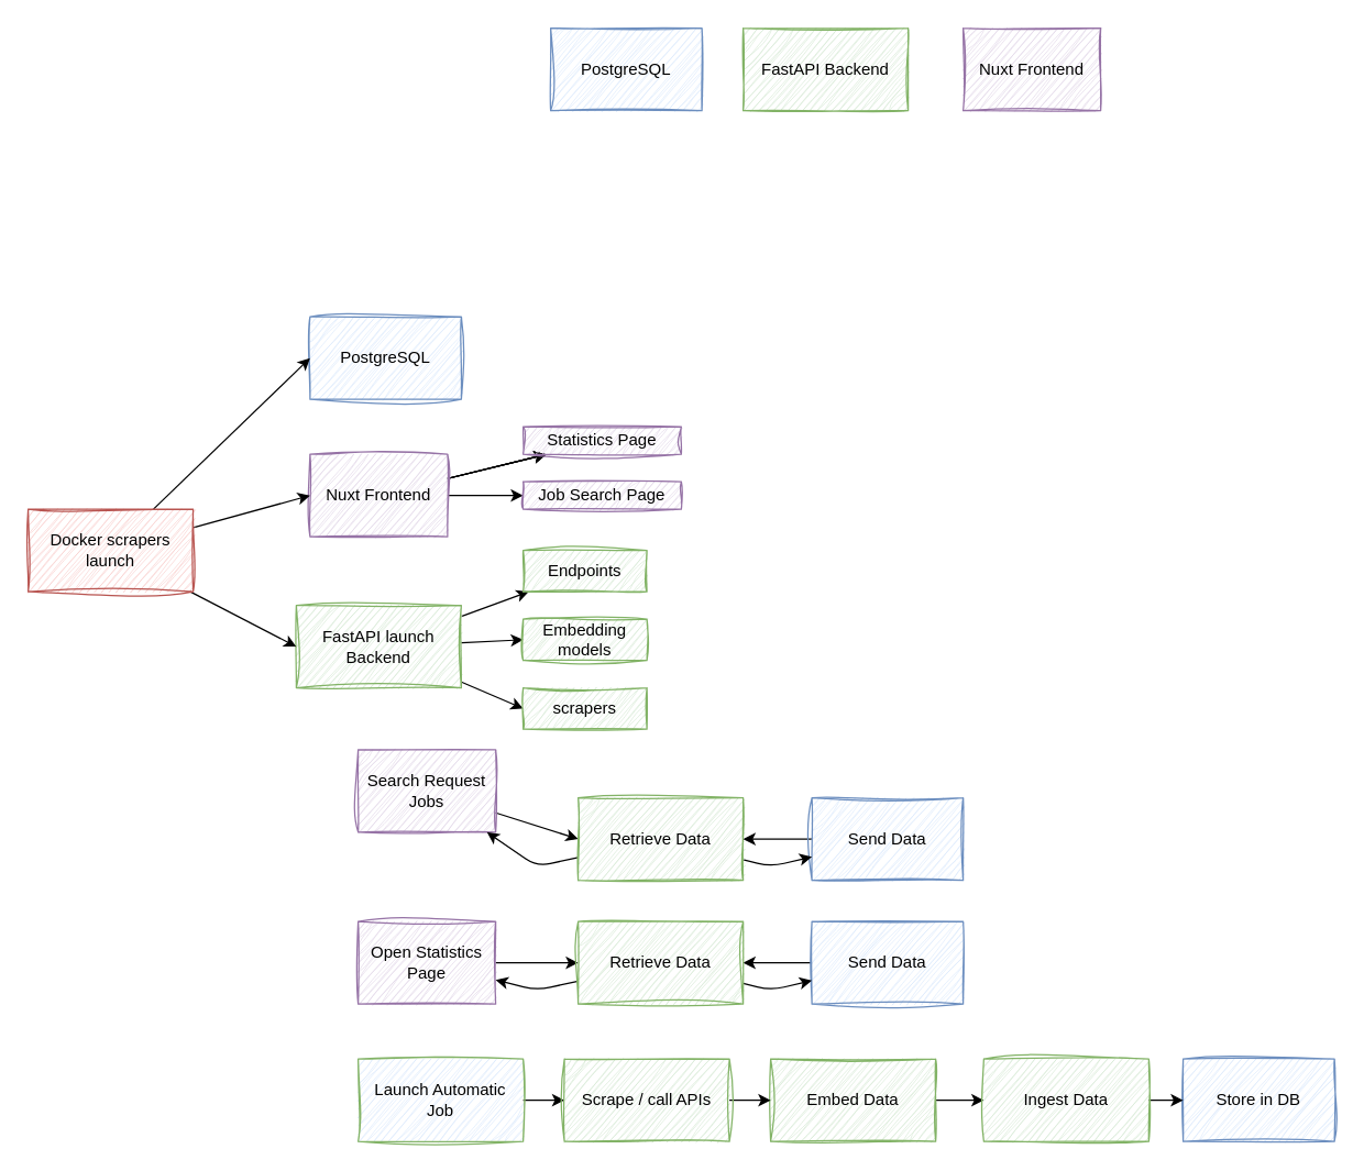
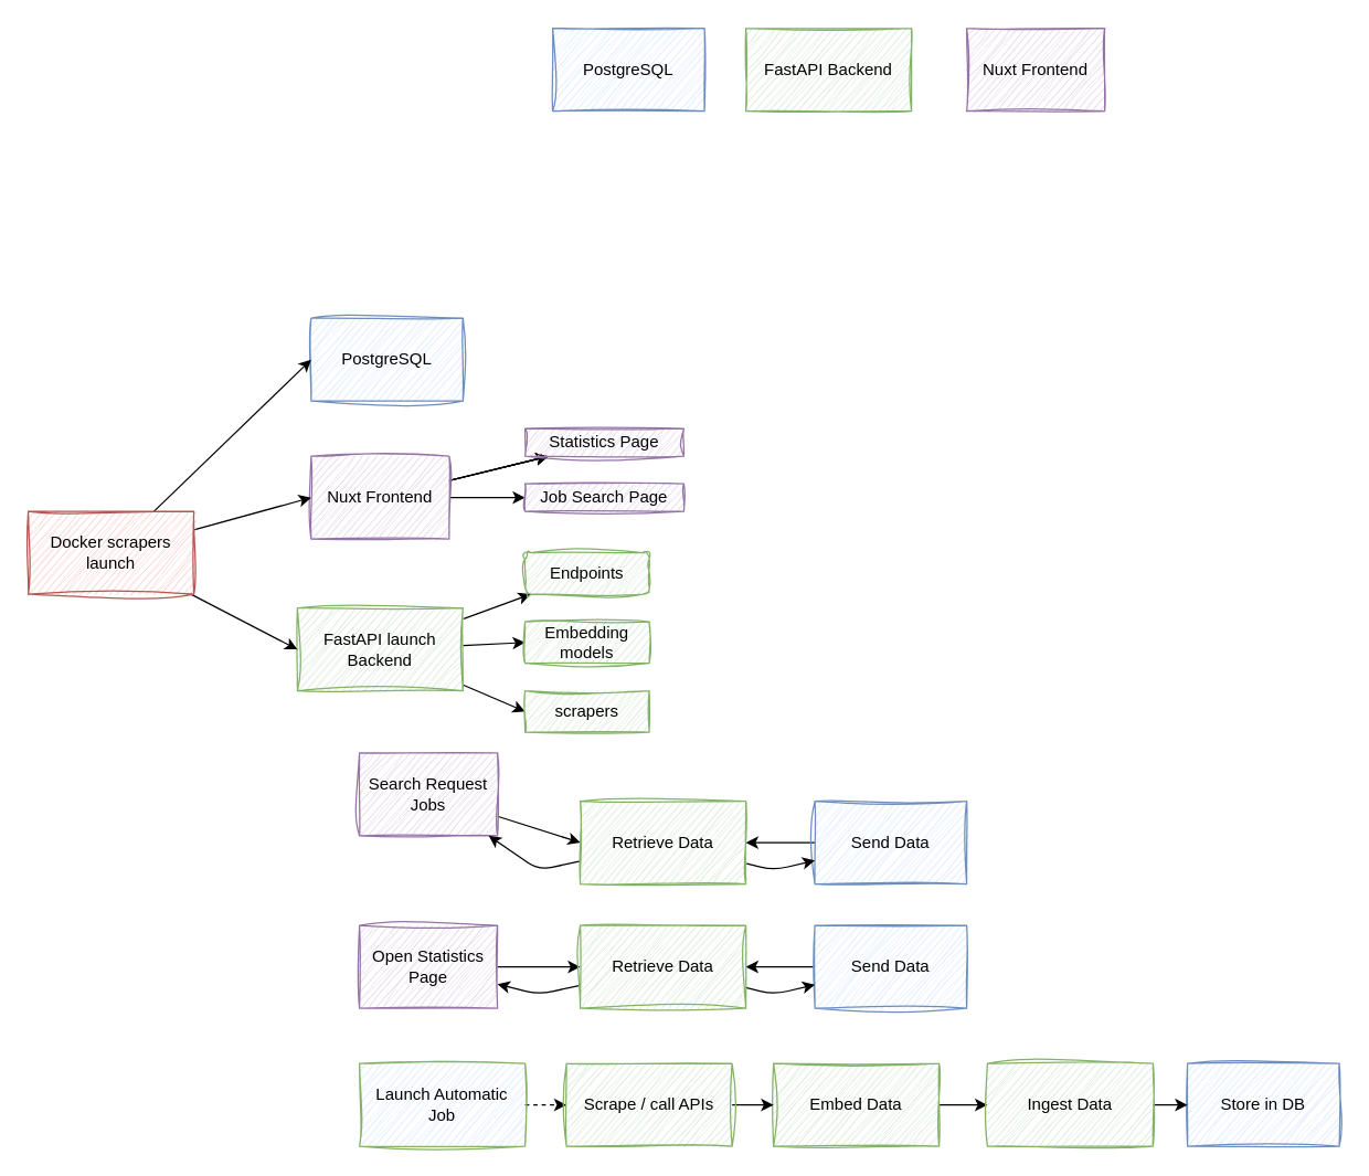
- <mxCell id="43" value="Endpoints" style="rounded=0;whiteSpace=wrap;html=1;shadow=0;sketch=1;curveFitting=1;jiggle=2;fillColor=#d5e8d4;strokeColor=#82b366;" vertex="1" parent="1"><mxGeometry x="380" y="400" width="90" height="30" as="geometry" /></mxCell>
+ <mxCell id="43" value="Endpoints" style="whiteSpace=wrap;html=1;shadow=0;sketch=1;curveFitting=1;jiggle=2;fillColor=#d5e8d4;strokeColor=#82b366;rounded=1;" vertex="1" parent="1"><mxGeometry x="380" y="400" width="90" height="30" as="geometry" /></mxCell>
- <mxCell id="38" value="" style="edgeStyle=none;html=1;" edge="1" parent="1" source="39" target="41"><mxGeometry relative="1" as="geometry" /></mxCell>
+ <mxCell id="38" value="" style="edgeStyle=none;html=1;dashed=1;" edge="1" parent="1" source="39" target="41"><mxGeometry relative="1" as="geometry" /></mxCell>
